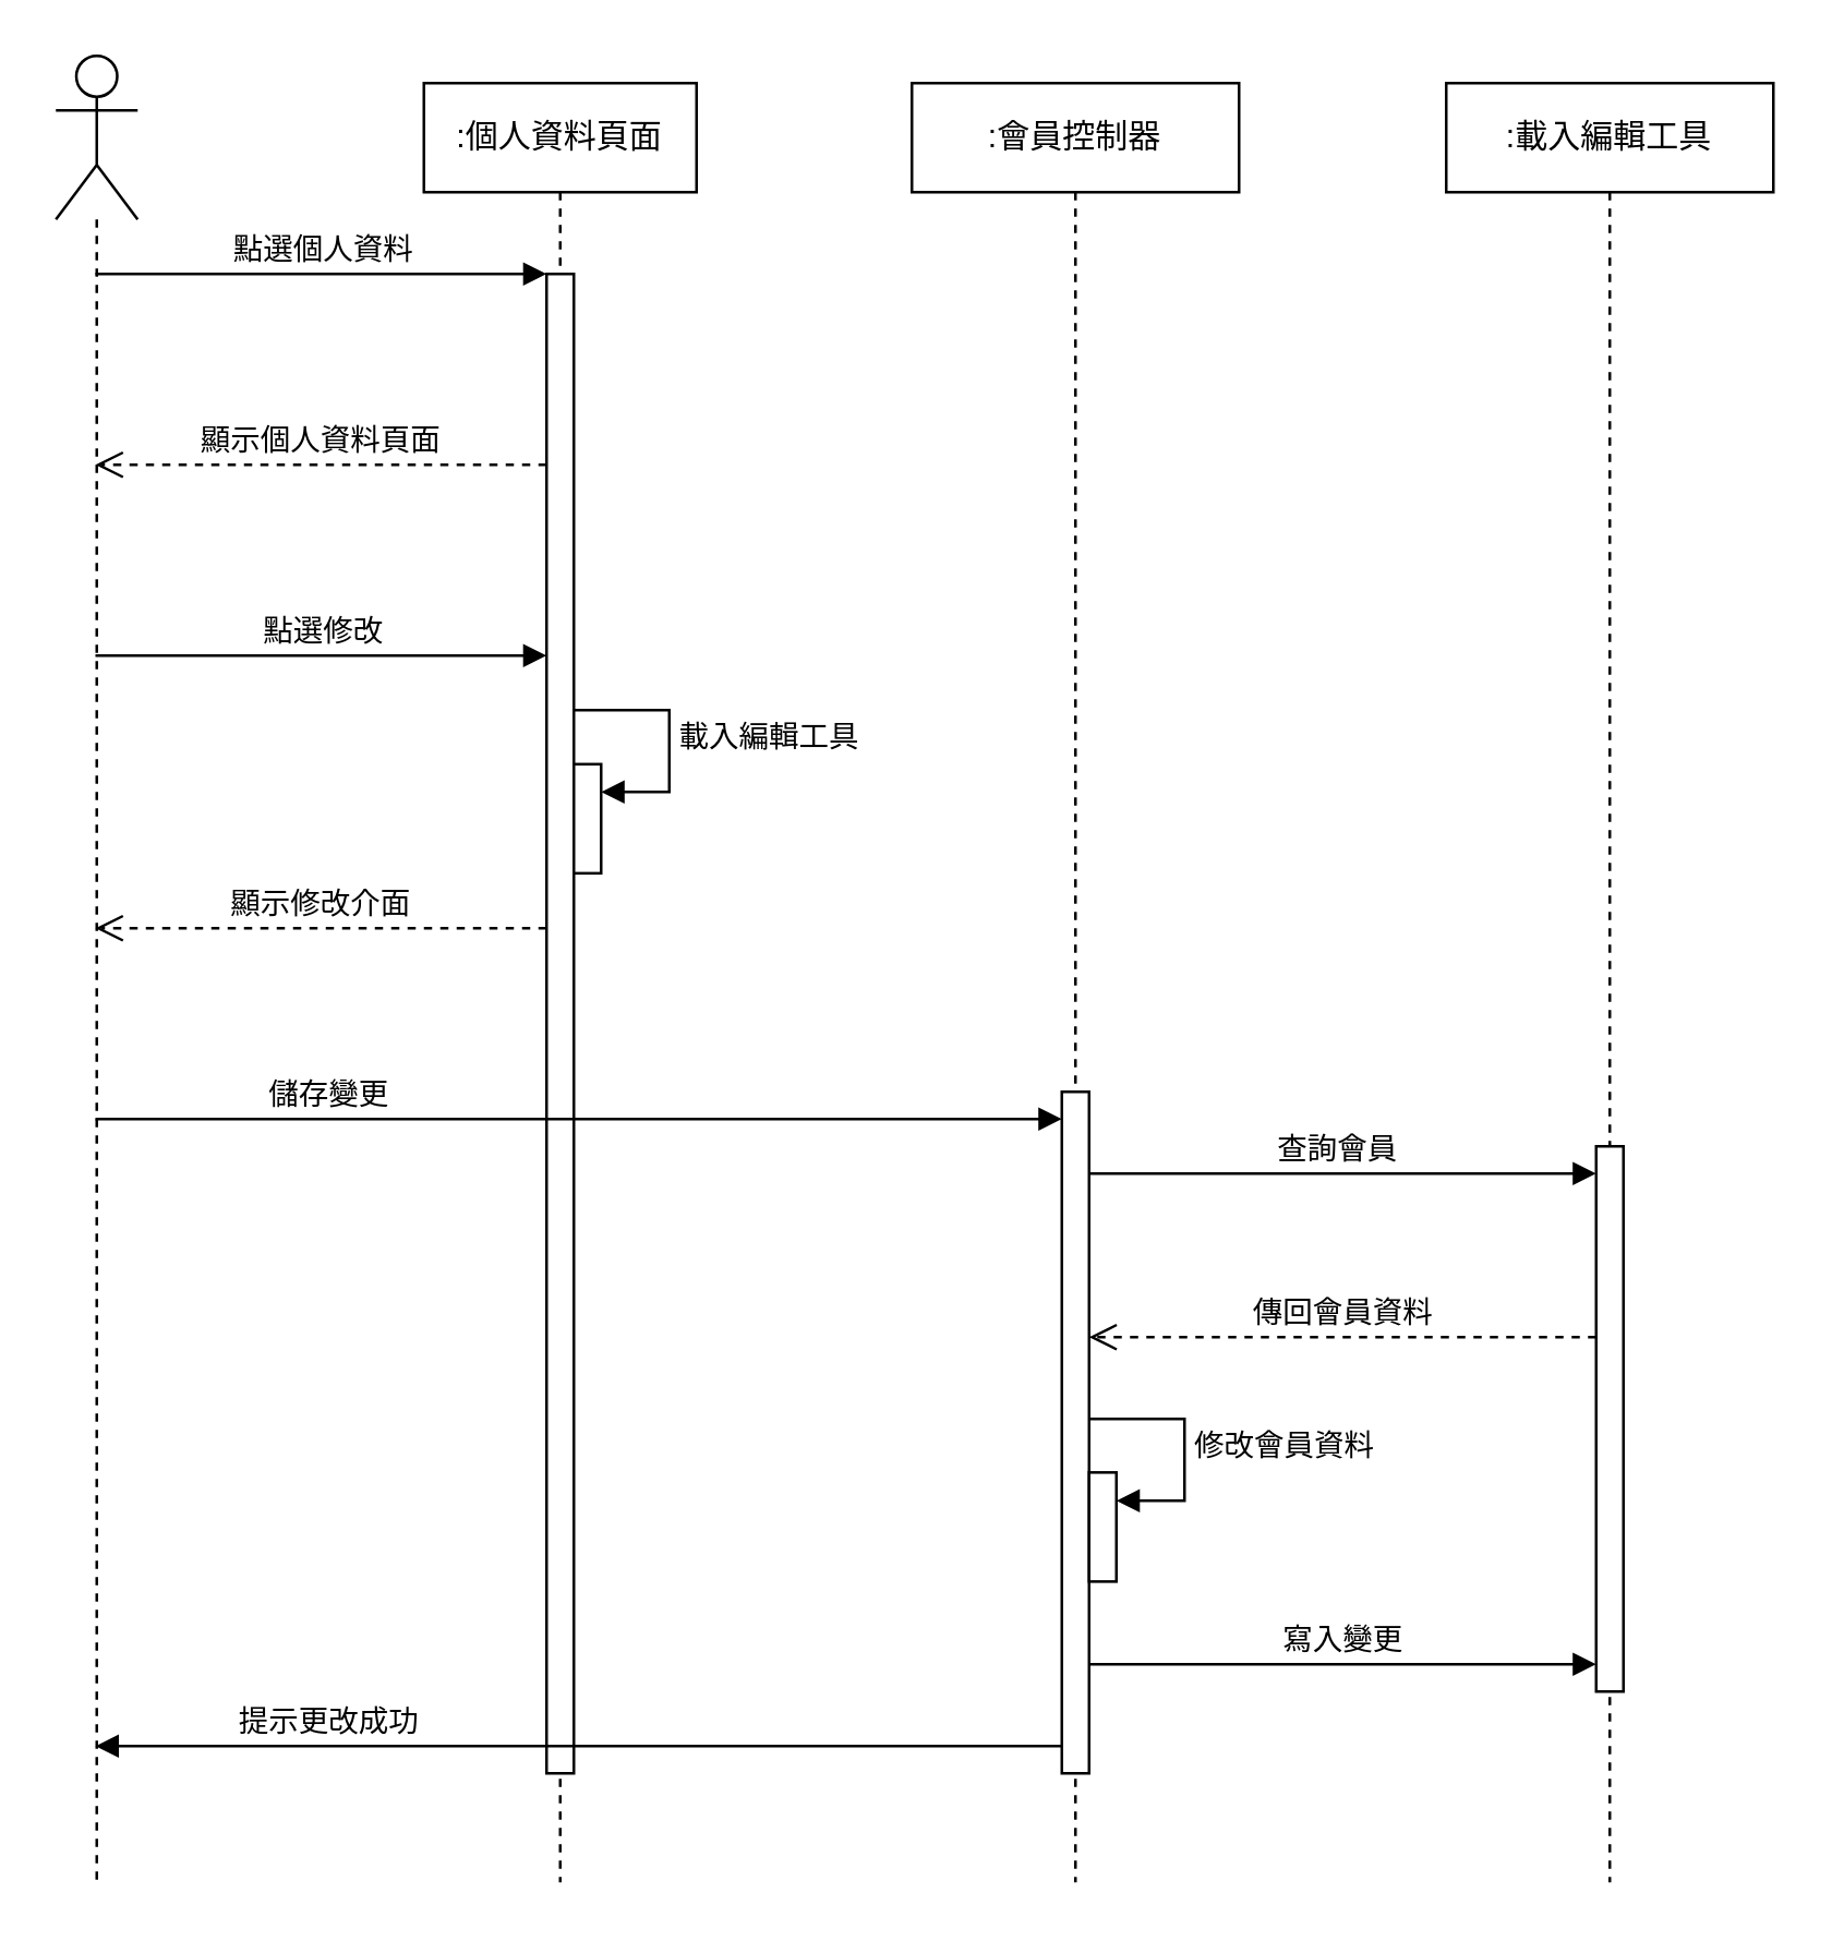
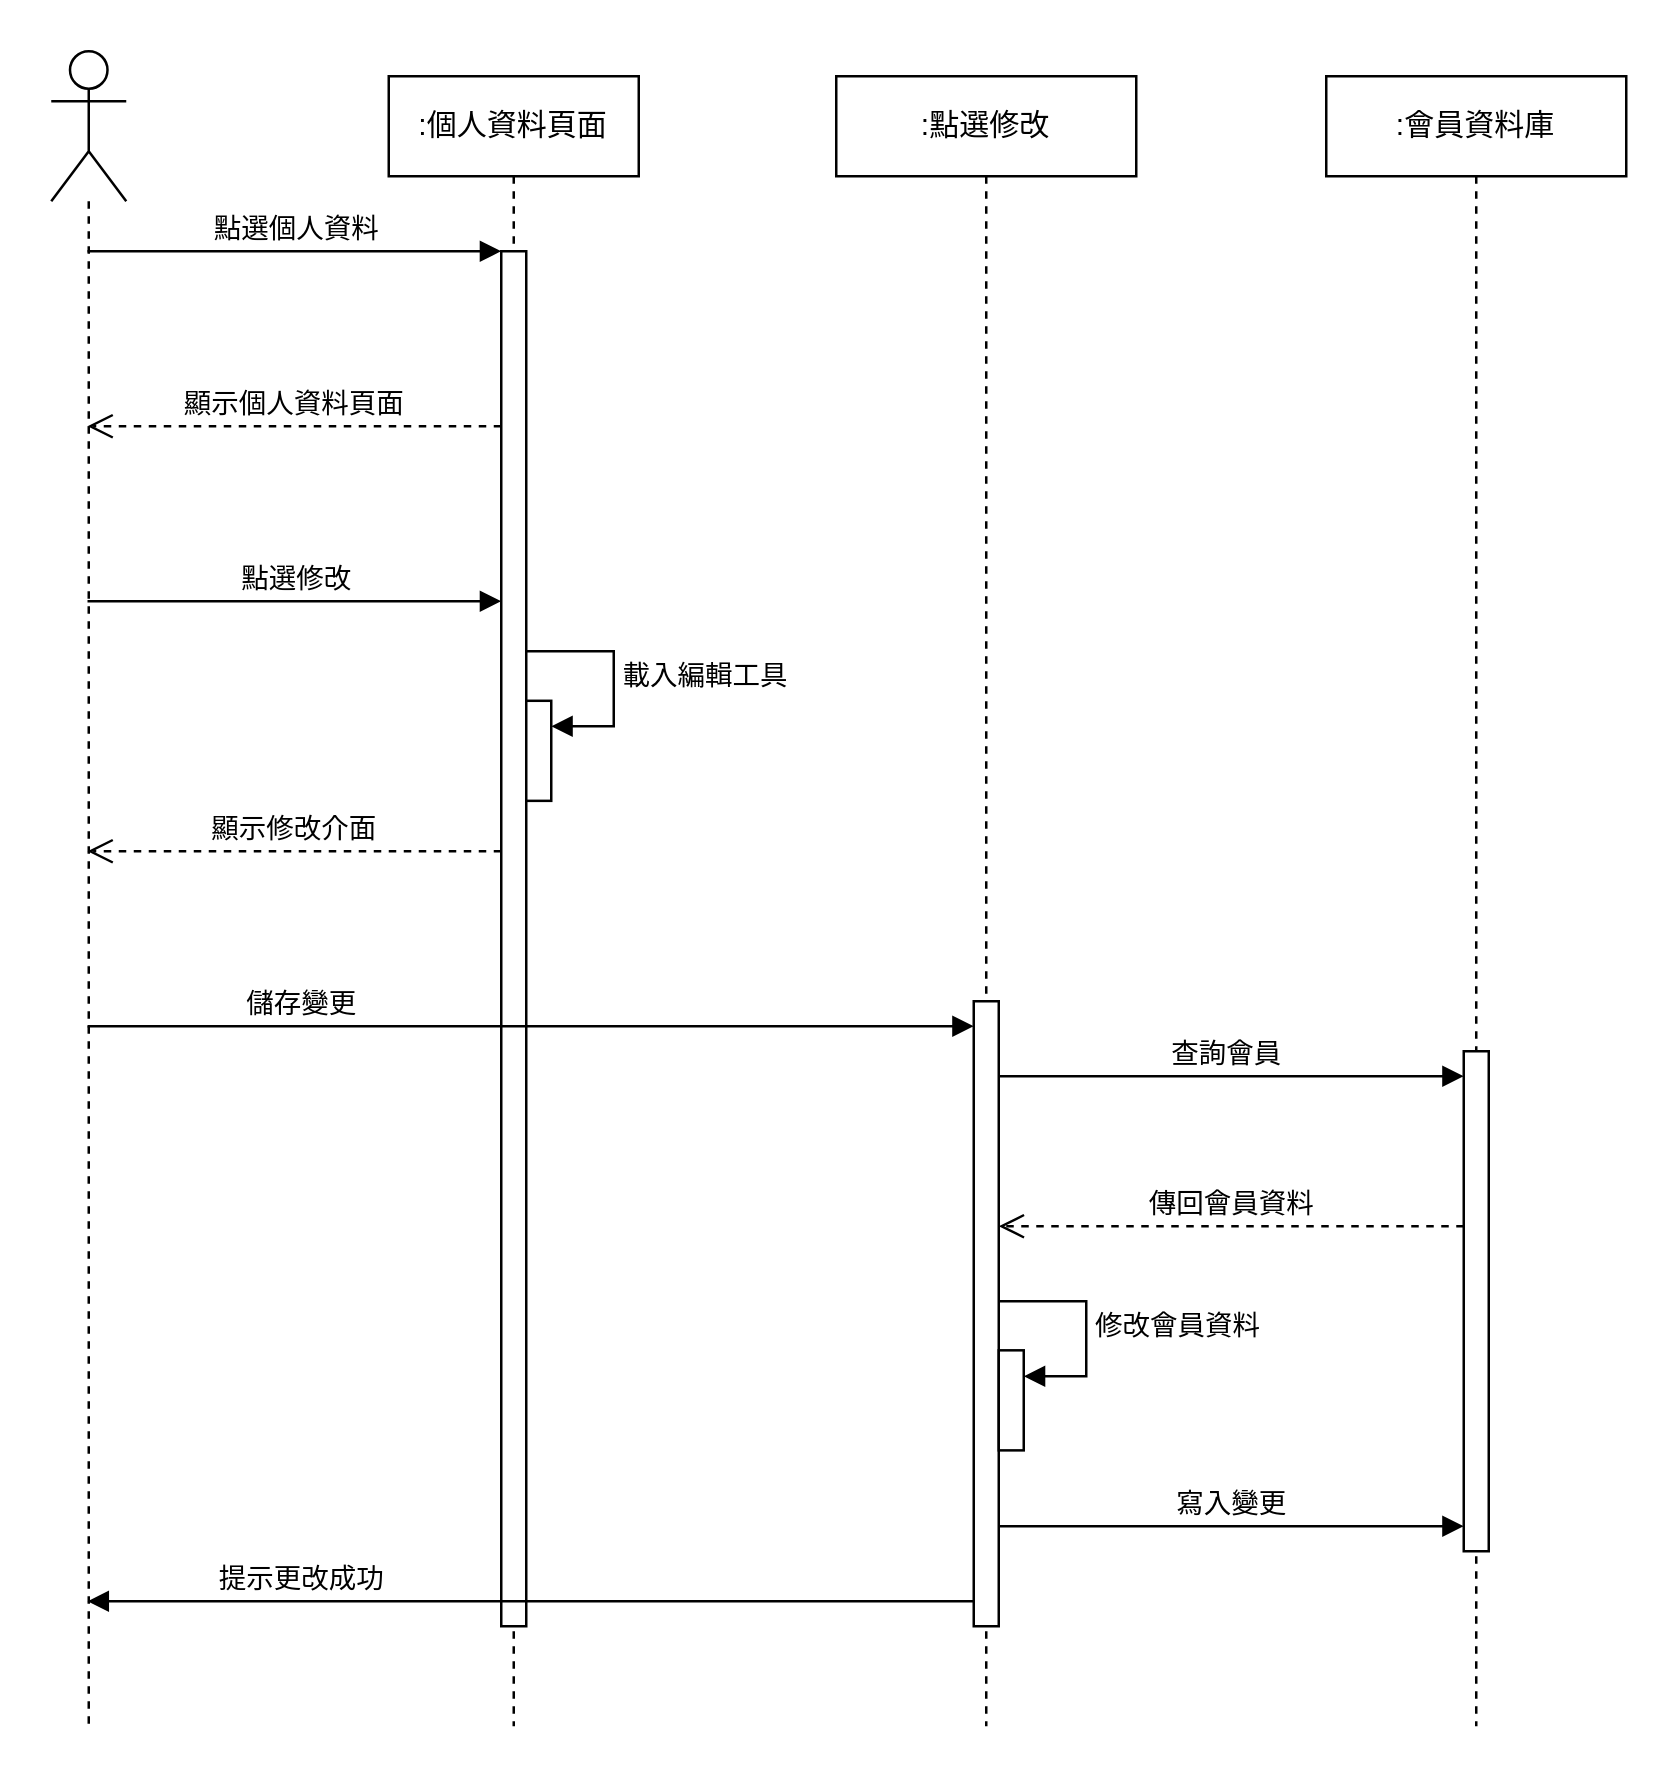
- <mxCell id="8" value=":會員控制器" style="shape=umlLifeline;perimeter=lifelinePerimeter;whiteSpace=wrap;html=1;container=0;dropTarget=0;collapsible=0;recursiveResize=0;outlineConnect=0;portConstraint=eastwest;newEdgeStyle={&quot;edgeStyle&quot;:&quot;elbowEdgeStyle&quot;,&quot;elbow&quot;:&quot;vertical&quot;,&quot;curved&quot;:0,&quot;rounded&quot;:0};" parent="1" vertex="1"><mxGeometry x="334" y="30" width="120" height="660" as="geometry" /></mxCell>
+ <mxCell id="8" value=":點選修改" style="shape=umlLifeline;perimeter=lifelinePerimeter;whiteSpace=wrap;html=1;container=0;dropTarget=0;collapsible=0;recursiveResize=0;outlineConnect=0;portConstraint=eastwest;newEdgeStyle={&quot;edgeStyle&quot;:&quot;elbowEdgeStyle&quot;,&quot;elbow&quot;:&quot;vertical&quot;,&quot;curved&quot;:0,&quot;rounded&quot;:0};" parent="1" vertex="1"><mxGeometry x="334" y="30" width="120" height="660" as="geometry" /></mxCell>
- <mxCell id="14" value=":載入編輯工具" style="shape=umlLifeline;perimeter=lifelinePerimeter;whiteSpace=wrap;html=1;container=0;dropTarget=0;collapsible=0;recursiveResize=0;outlineConnect=0;portConstraint=eastwest;newEdgeStyle={&quot;edgeStyle&quot;:&quot;elbowEdgeStyle&quot;,&quot;elbow&quot;:&quot;vertical&quot;,&quot;curved&quot;:0,&quot;rounded&quot;:0};" parent="1" vertex="1"><mxGeometry x="530" y="30" width="120" height="660" as="geometry" /></mxCell>
+ <mxCell id="14" value=":會員資料庫" style="shape=umlLifeline;perimeter=lifelinePerimeter;whiteSpace=wrap;html=1;container=0;dropTarget=0;collapsible=0;recursiveResize=0;outlineConnect=0;portConstraint=eastwest;newEdgeStyle={&quot;edgeStyle&quot;:&quot;elbowEdgeStyle&quot;,&quot;elbow&quot;:&quot;vertical&quot;,&quot;curved&quot;:0,&quot;rounded&quot;:0};" parent="1" vertex="1"><mxGeometry x="530" y="30" width="120" height="660" as="geometry" /></mxCell>
